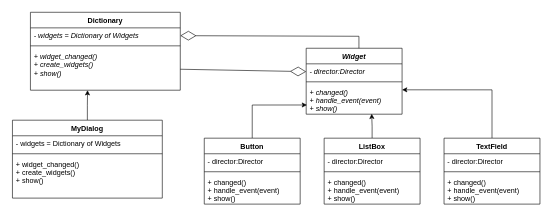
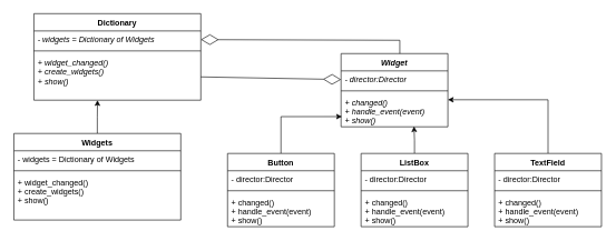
- <mxCell id="26" value="MyDialog" style="swimlane;fontStyle=1;align=center;verticalAlign=top;childLayout=stackLayout;horizontal=1;startSize=26;horizontalStack=0;resizeParent=1;resizeParentMax=0;resizeLast=0;collapsible=1;marginBottom=0;" parent="1" vertex="1"><mxGeometry x="20" y="200" width="250" height="130" as="geometry" /></mxCell>
+ <mxCell id="26" value="Widgets" style="swimlane;fontStyle=1;align=center;verticalAlign=top;childLayout=stackLayout;horizontal=1;startSize=26;horizontalStack=0;resizeParent=1;resizeParentMax=0;resizeLast=0;collapsible=1;marginBottom=0;" parent="1" vertex="1"><mxGeometry x="20" y="200" width="250" height="130" as="geometry" /></mxCell>
